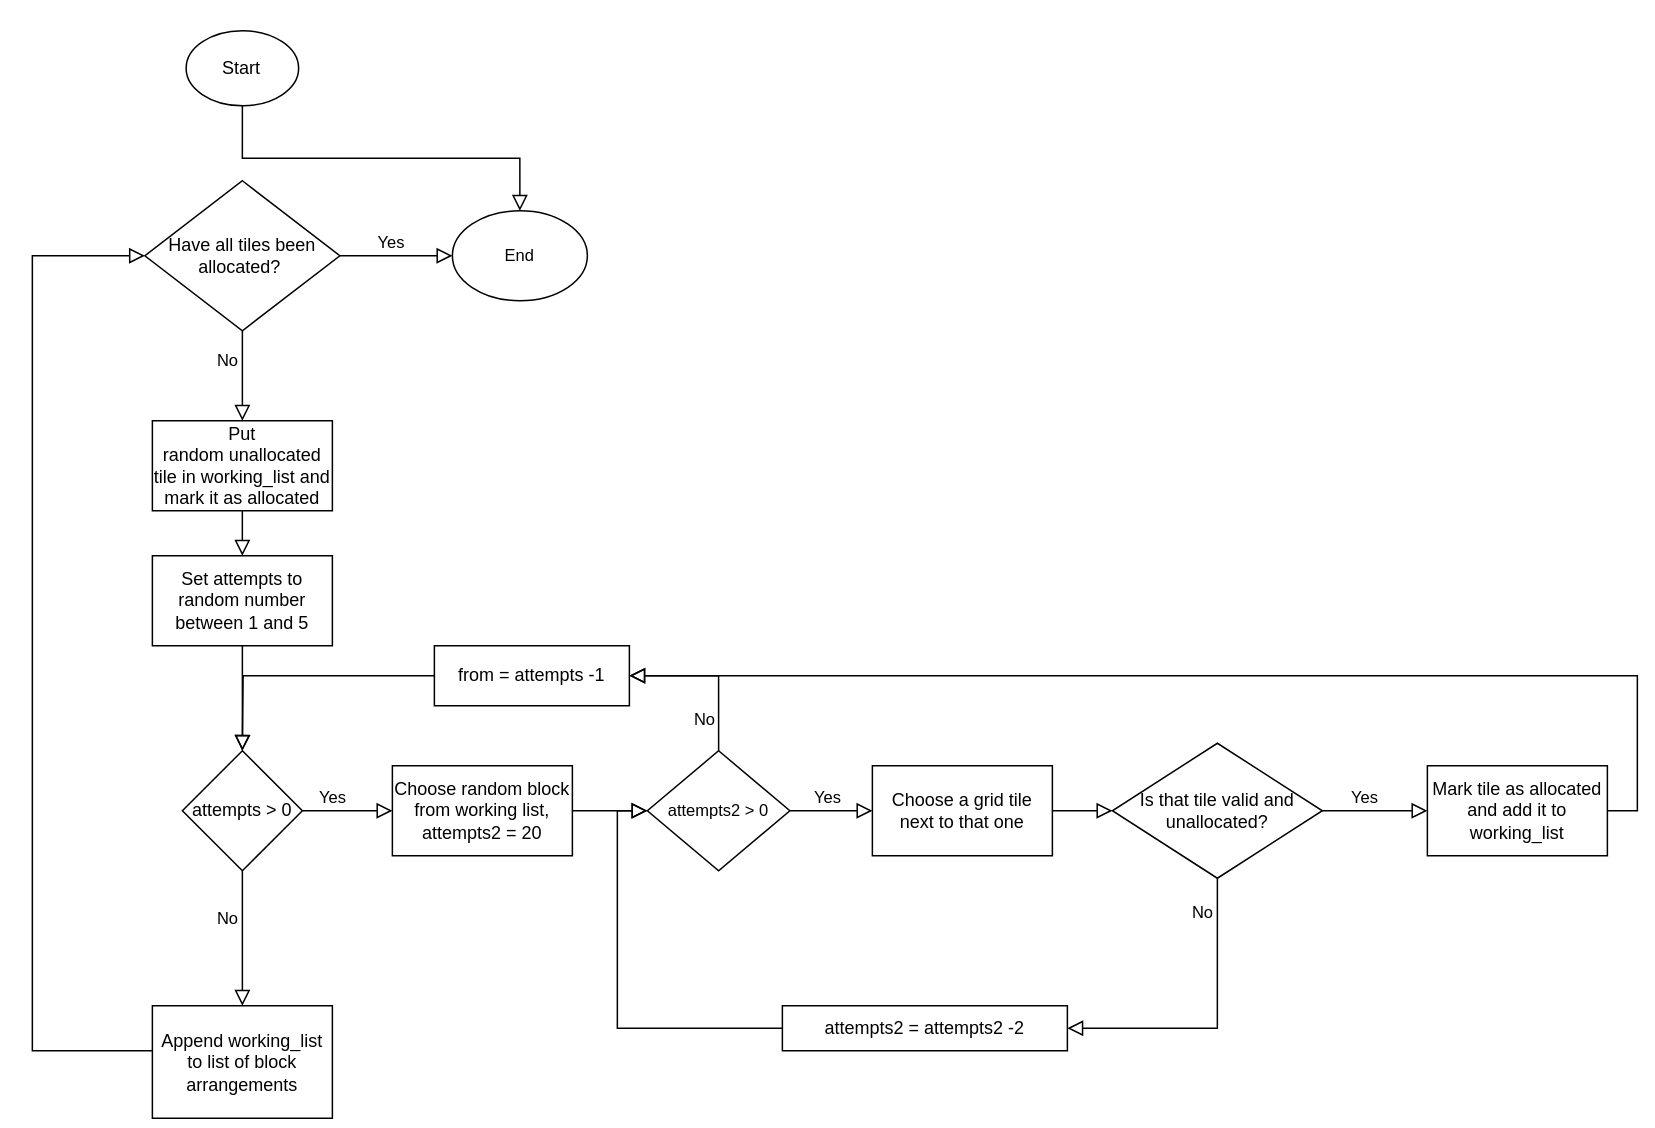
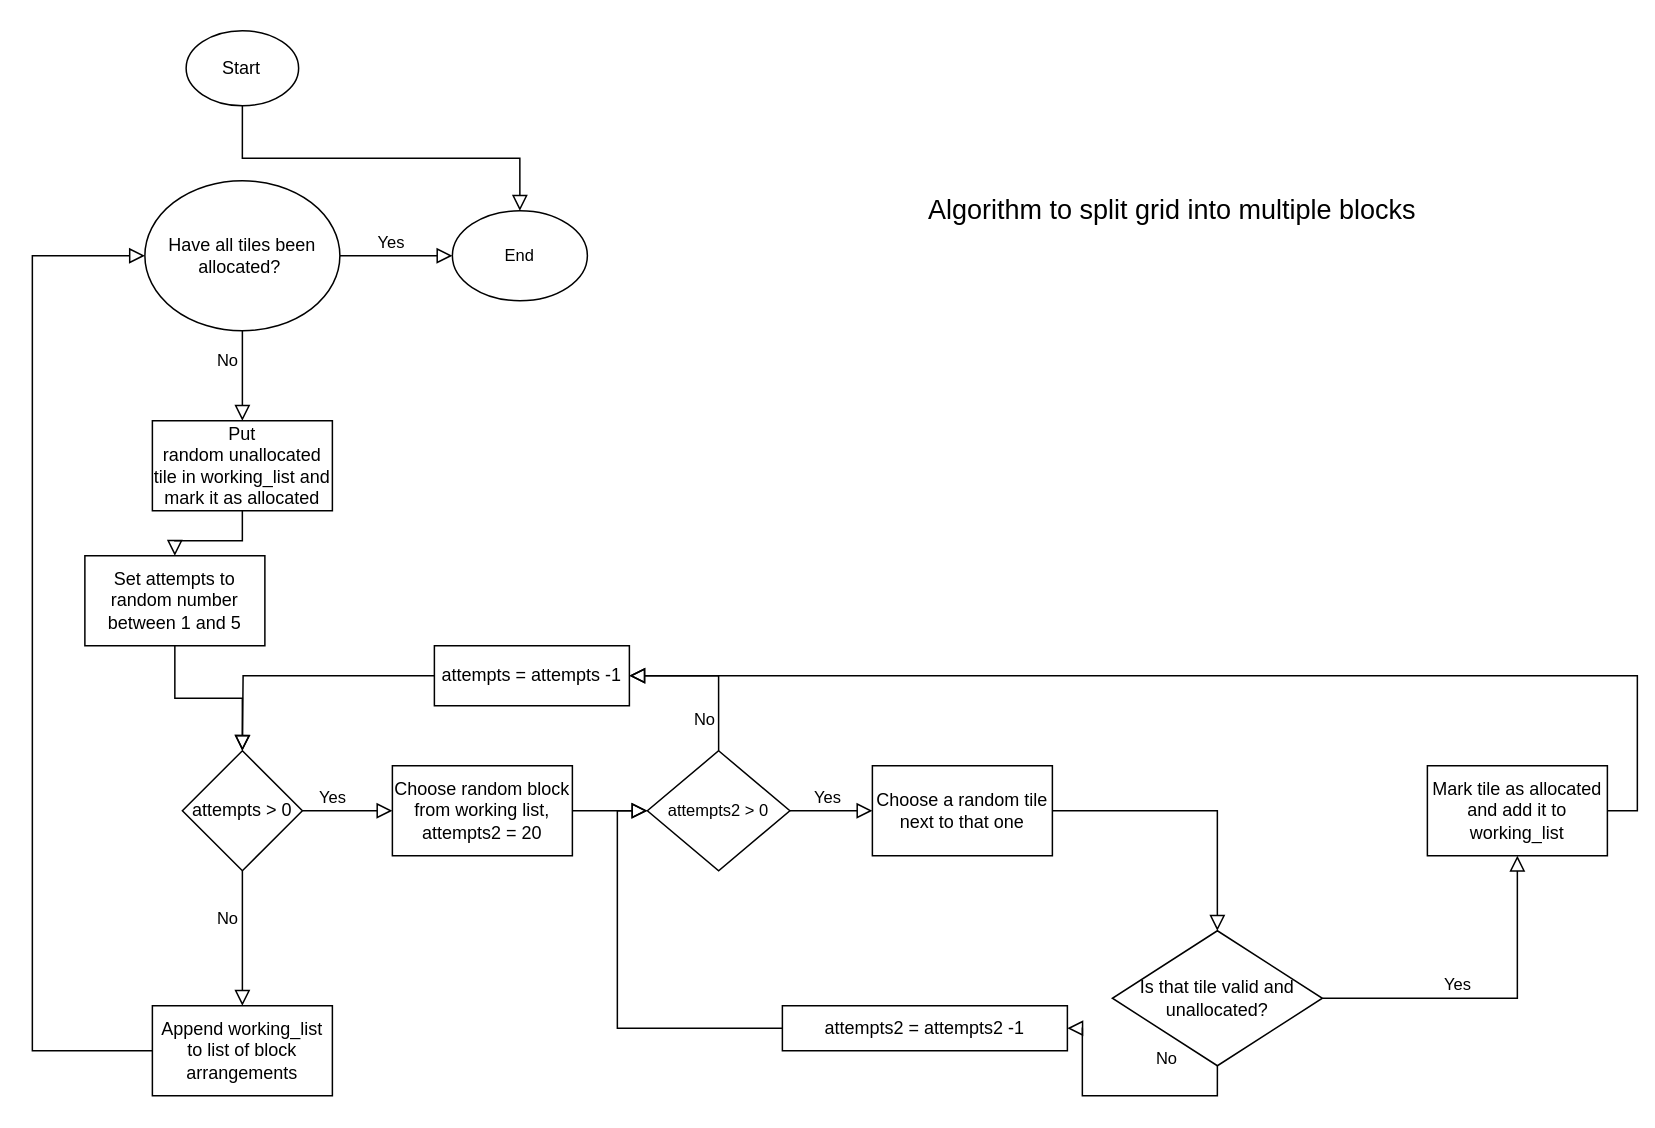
+ <mxCell id="41" value="&lt;font style=&quot;font-size: 18px;&quot;&gt;Algorithm to split grid into multiple blocks&lt;/font&gt;" style="text;html=1;strokeColor=none;fillColor=none;align=center;verticalAlign=middle;whiteSpace=wrap;rounded=0;fontSize=11;fontFamily=Helvetica;fontColor=default;" parent="1" vertex="1"><mxGeometry x="580.92" y="50" width="400" height="180" as="geometry" /></mxCell>
- <mxCell id="8" value="&lt;p style=&quot;line-height: 120%;&quot;&gt;&lt;span style=&quot;background-color: initial;&quot;&gt;Have all tiles been allocated?&amp;nbsp;&lt;/span&gt;&lt;br&gt;&lt;/p&gt;" style="rhombus;whiteSpace=wrap;html=1;" parent="1" vertex="1"><mxGeometry x="95.92" y="120" width="130" height="100" as="geometry" /></mxCell>
+ <mxCell id="8" value="&lt;p style=&quot;line-height: 120%;&quot;&gt;&lt;span style=&quot;background-color: initial;&quot;&gt;Have all tiles been allocated?&amp;nbsp;&lt;/span&gt;&lt;br&gt;&lt;/p&gt;" style="ellipse;whiteSpace=wrap;html=1;" parent="1" vertex="1"><mxGeometry x="95.92" y="120" width="130" height="100" as="geometry" /></mxCell>
- <mxCell id="13" value="Set attempts to random number between 1 and 5" style="whiteSpace=wrap;html=1;" parent="1" vertex="1"><mxGeometry x="100.92" y="370" width="120" height="60" as="geometry" /></mxCell>
+ <mxCell id="13" value="Set attempts to random number between 1 and 5" style="whiteSpace=wrap;html=1;" parent="1" vertex="1"><mxGeometry x="55.92" y="370" width="120" height="60" as="geometry" /></mxCell>
- <mxCell id="35" value="from = attempts -1" style="whiteSpace=wrap;html=1;" parent="1" vertex="1"><mxGeometry x="288.92" y="430" width="130" height="40" as="geometry" /></mxCell>
+ <mxCell id="35" value="attempts = attempts -1" style="whiteSpace=wrap;html=1;" parent="1" vertex="1"><mxGeometry x="288.92" y="430" width="130" height="40" as="geometry" /></mxCell>
- <mxCell id="26" value="Choose a grid tile next to that one" style="whiteSpace=wrap;html=1;" parent="1" vertex="1"><mxGeometry x="580.92" y="510" width="120" height="60" as="geometry" /></mxCell>
+ <mxCell id="26" value="Choose a random tile next to that one" style="whiteSpace=wrap;html=1;" parent="1" vertex="1"><mxGeometry x="580.92" y="510" width="120" height="60" as="geometry" /></mxCell>
- <mxCell id="31" value="Is that tile valid and unallocated?" style="rhombus;whiteSpace=wrap;html=1;" parent="1" vertex="1"><mxGeometry x="740.92" y="495" width="140" height="90" as="geometry" /></mxCell>
+ <mxCell id="31" value="Is that tile valid and unallocated?" style="rhombus;whiteSpace=wrap;html=1;" parent="1" vertex="1"><mxGeometry x="740.92" y="620" width="140" height="90" as="geometry" /></mxCell>
- <mxCell id="40" value="attempts2 = attempts2 -2" style="whiteSpace=wrap;html=1;" parent="1" vertex="1"><mxGeometry x="520.92" y="670" width="190" height="30" as="geometry" /></mxCell>
+ <mxCell id="40" value="attempts2 = attempts2 -1" style="whiteSpace=wrap;html=1;" parent="1" vertex="1"><mxGeometry x="520.92" y="670" width="190" height="30" as="geometry" /></mxCell>
- <mxCell id="20" value="Append working_list to list of block arrangements" style="whiteSpace=wrap;html=1;" parent="1" vertex="1"><mxGeometry x="100.92" y="670" width="120" height="75" as="geometry" /></mxCell>
+ <mxCell id="20" value="Append working_list to list of block arrangements" style="whiteSpace=wrap;html=1;" parent="1" vertex="1"><mxGeometry x="100.92" y="670" width="120" height="60" as="geometry" /></mxCell>
